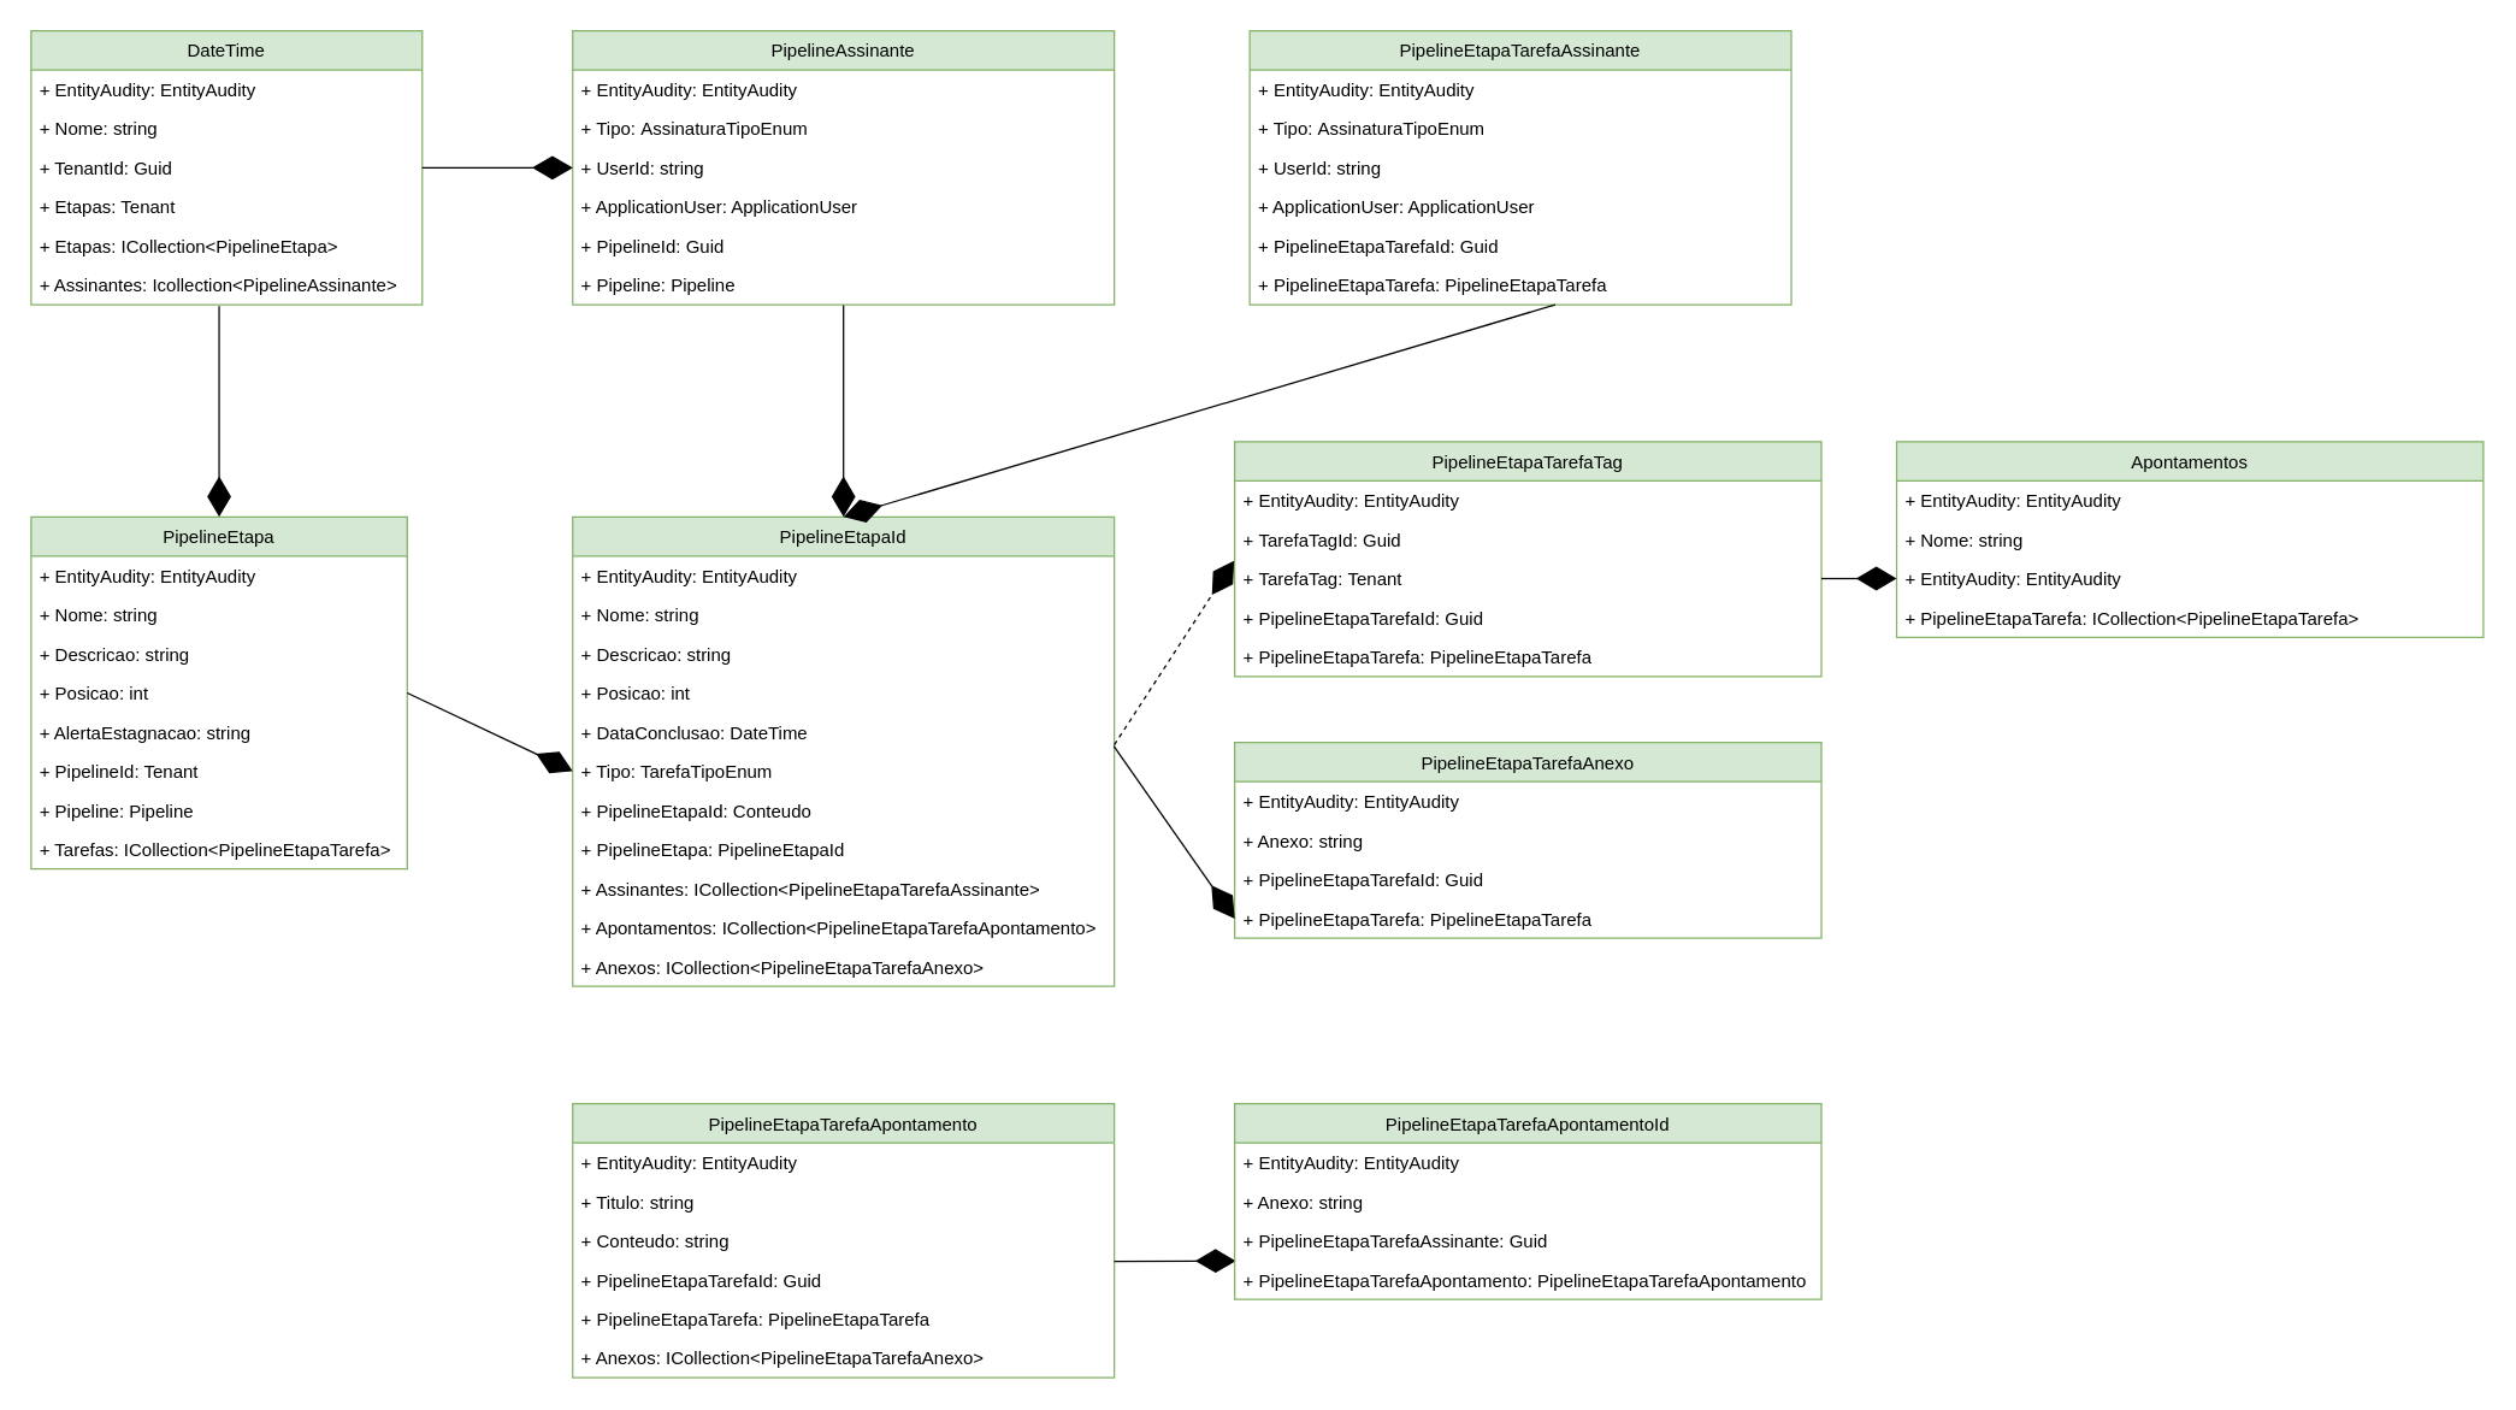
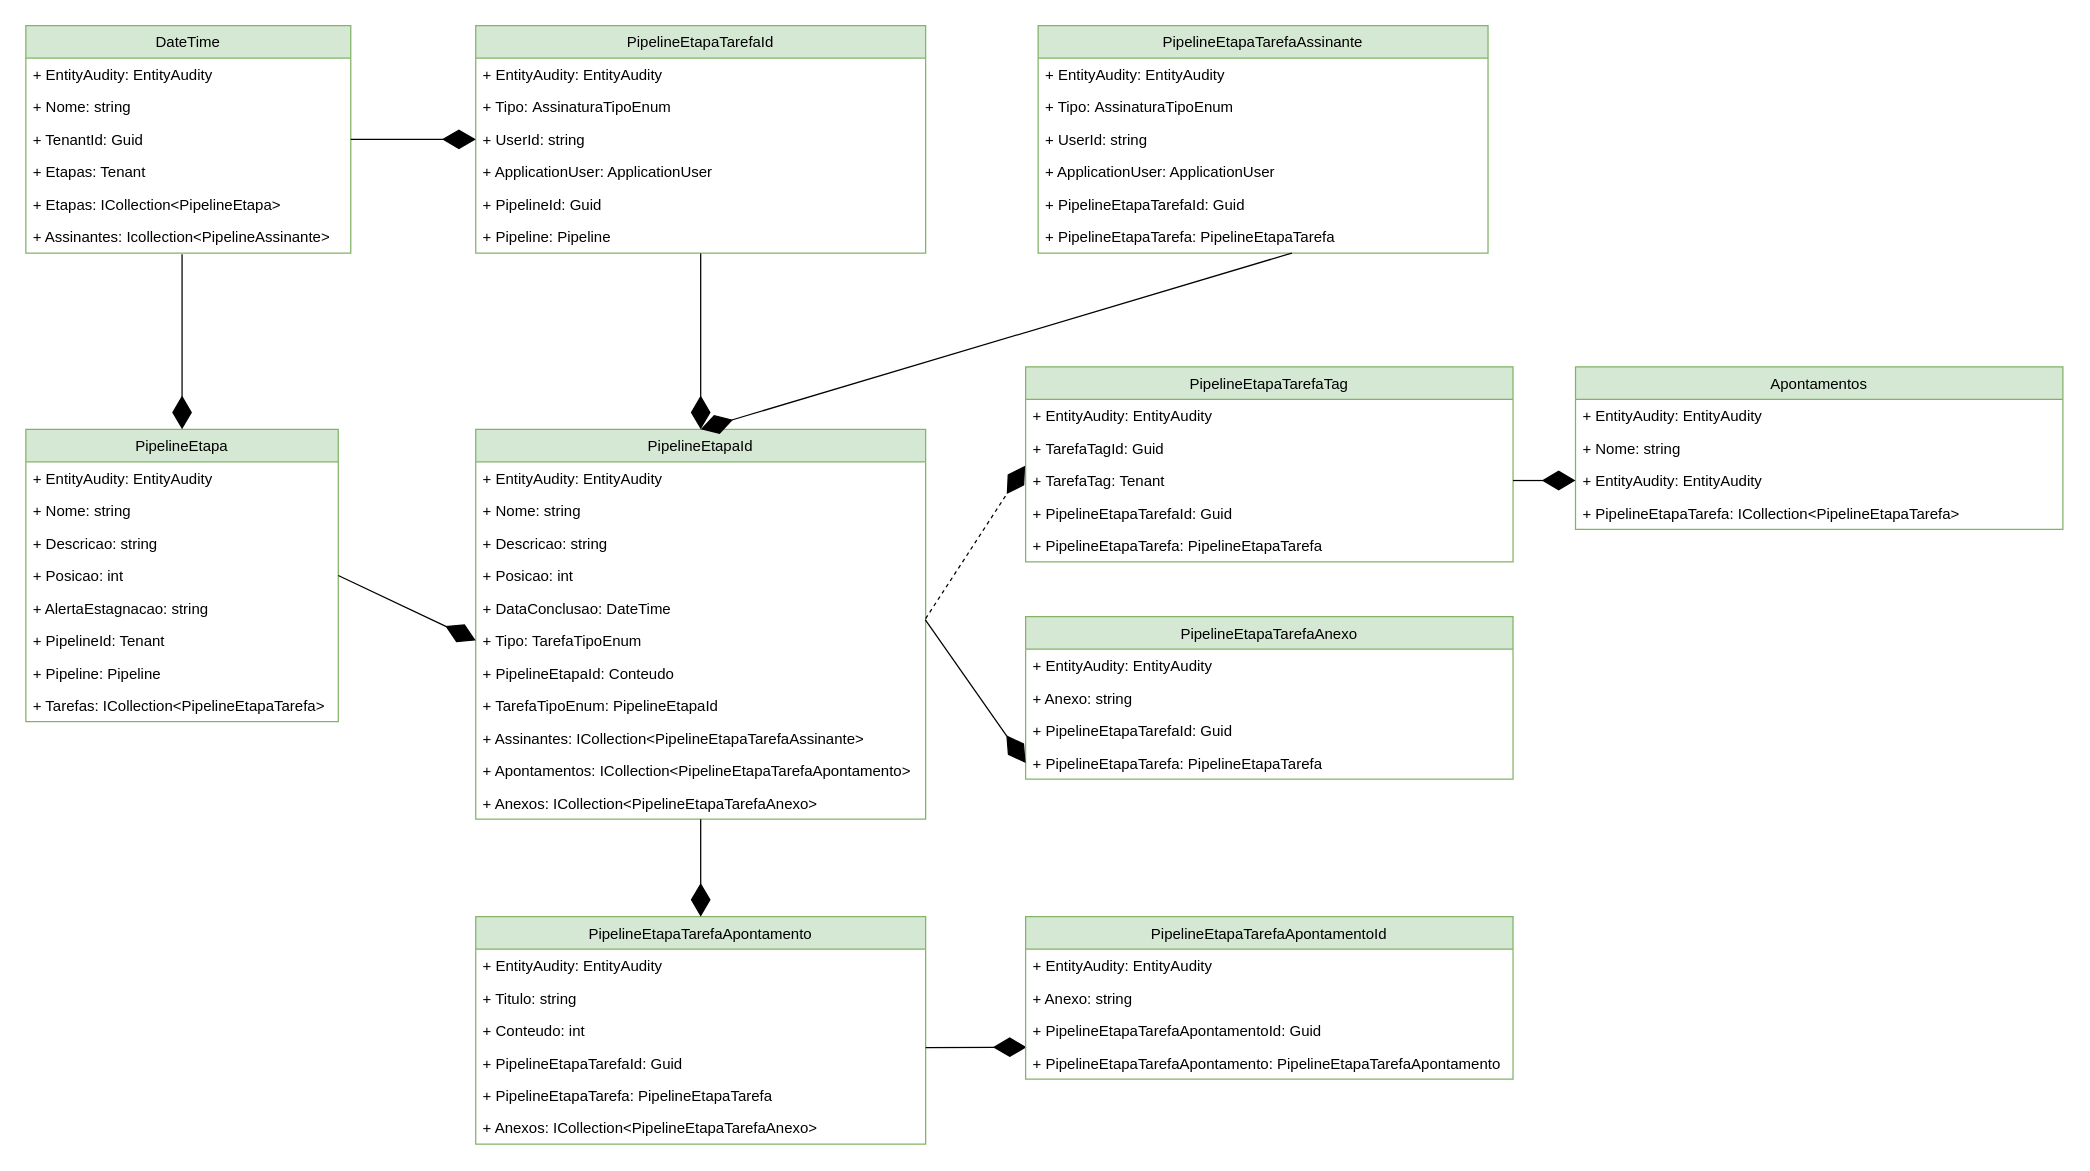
- <mxCell id="30" value="PipelineAssinante" style="swimlane;fontStyle=0;childLayout=stackLayout;horizontal=1;startSize=26;fillColor=#d5e8d4;horizontalStack=0;resizeParent=1;resizeParentMax=0;resizeLast=0;collapsible=1;marginBottom=0;strokeColor=#82b366;" parent="1" vertex="1"><mxGeometry x="380" y="20" width="360" height="182" as="geometry" /></mxCell>
+ <mxCell id="30" value="PipelineEtapaTarefaId" style="swimlane;fontStyle=0;childLayout=stackLayout;horizontal=1;startSize=26;fillColor=#d5e8d4;horizontalStack=0;resizeParent=1;resizeParentMax=0;resizeLast=0;collapsible=1;marginBottom=0;strokeColor=#82b366;" parent="1" vertex="1"><mxGeometry x="380" y="20" width="360" height="182" as="geometry" /></mxCell>
- <mxCell id="26" value="+ PipelineEtapa: PipelineEtapaId" style="text;strokeColor=none;fillColor=none;align=left;verticalAlign=top;spacingLeft=4;spacingRight=4;overflow=hidden;rotatable=0;points=[[0,0.5],[1,0.5]];portConstraint=eastwest;" vertex="1" parent="18"><mxGeometry y="208" width="360" height="26" as="geometry" /></mxCell>
+ <mxCell id="26" value="+ TarefaTipoEnum: PipelineEtapaId" style="text;strokeColor=none;fillColor=none;align=left;verticalAlign=top;spacingLeft=4;spacingRight=4;overflow=hidden;rotatable=0;points=[[0,0.5],[1,0.5]];portConstraint=eastwest;" vertex="1" parent="18"><mxGeometry y="208" width="360" height="26" as="geometry" /></mxCell>
+ <mxCell id="53" value="" style="endArrow=diamondThin;endFill=1;endSize=24;html=1;rounded=0;exitX=0.5;exitY=1;exitDx=0;exitDy=0;entryX=0.5;entryY=0;entryDx=0;entryDy=0;" parent="1" source="18" edge="1" target="42"><mxGeometry width="160" relative="1" as="geometry"><mxPoint x="560" y="553" as="sourcePoint" /><mxPoint x="560" y="633" as="targetPoint" /></mxGeometry></mxCell>
- <mxCell id="45" value="+ Conteudo: string" style="text;strokeColor=none;fillColor=none;align=left;verticalAlign=top;spacingLeft=4;spacingRight=4;overflow=hidden;rotatable=0;points=[[0,0.5],[1,0.5]];portConstraint=eastwest;" parent="42" vertex="1"><mxGeometry y="78" width="360" height="26" as="geometry" /></mxCell>
+ <mxCell id="45" value="+ Conteudo: int" style="text;strokeColor=none;fillColor=none;align=left;verticalAlign=top;spacingLeft=4;spacingRight=4;overflow=hidden;rotatable=0;points=[[0,0.5],[1,0.5]];portConstraint=eastwest;" parent="42" vertex="1"><mxGeometry y="78" width="360" height="26" as="geometry" /></mxCell>
- <mxCell id="80" value="+ PipelineEtapaTarefaAssinante: Guid" style="text;strokeColor=none;fillColor=none;align=left;verticalAlign=top;spacingLeft=4;spacingRight=4;overflow=hidden;rotatable=0;points=[[0,0.5],[1,0.5]];portConstraint=eastwest;" vertex="1" parent="77"><mxGeometry y="78" width="390" height="26" as="geometry" /></mxCell>
+ <mxCell id="80" value="+ PipelineEtapaTarefaApontamentoId: Guid" style="text;strokeColor=none;fillColor=none;align=left;verticalAlign=top;spacingLeft=4;spacingRight=4;overflow=hidden;rotatable=0;points=[[0,0.5],[1,0.5]];portConstraint=eastwest;" vertex="1" parent="77"><mxGeometry y="78" width="390" height="26" as="geometry" /></mxCell>
